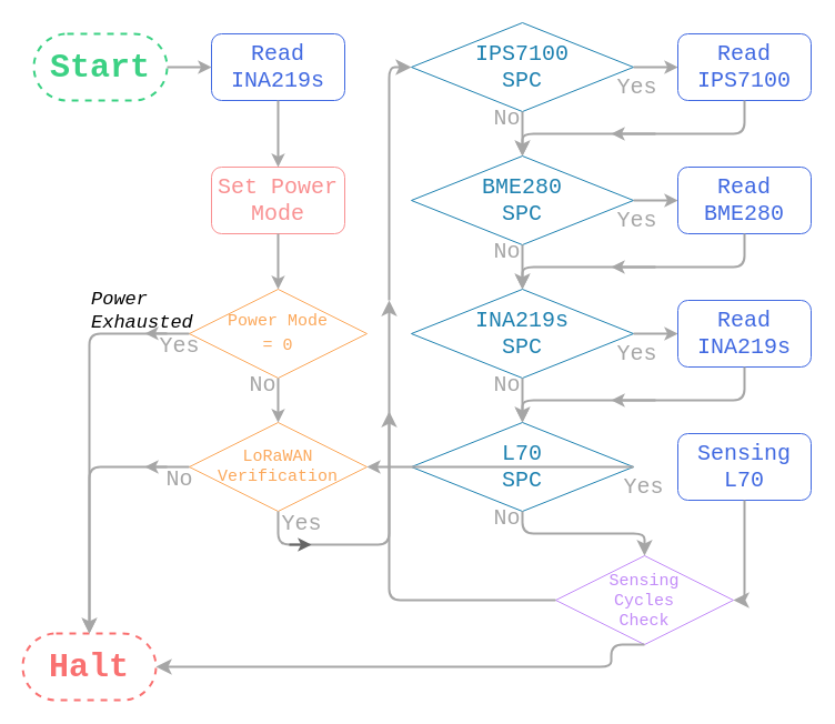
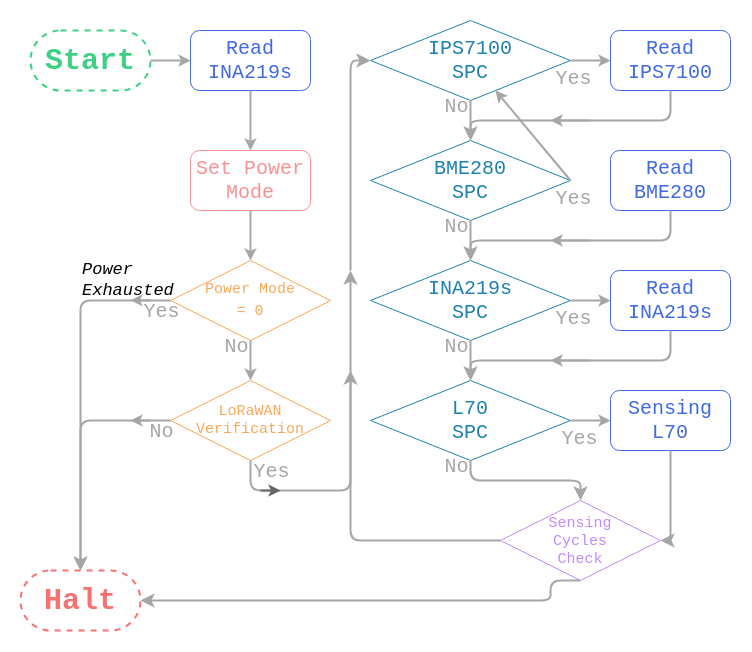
- <mxCell id="49" value="" style="endArrow=classic;html=1;rounded=0;exitX=1;exitY=0.5;exitDx=0;exitDy=0;entryX=0;entryY=0.5;entryDx=0;entryDy=0;strokeWidth=2;strokeColor=#A6A6A6;" parent="1" source="18" target="23" edge="1"><mxGeometry width="50" height="50" relative="1" as="geometry"><mxPoint x="620" y="270" as="sourcePoint" /><mxPoint x="580" y="270" as="targetPoint" /></mxGeometry></mxCell>
+ <mxCell id="49" value="" style="endArrow=classic;html=1;rounded=0;exitX=1;exitY=0.5;exitDx=0;exitDy=0;strokeWidth=2;strokeColor=#A6A6A6;" parent="1" source="18" target="19" edge="1"><mxGeometry width="50" height="50" relative="1" as="geometry"><mxPoint x="620" y="270" as="sourcePoint" /><mxPoint x="580" y="270" as="targetPoint" /></mxGeometry></mxCell>
- <mxCell id="51" value="" style="endArrow=classic;html=1;rounded=0;exitX=1;exitY=0.5;exitDx=0;exitDy=0;strokeColor=#A6A6A6;strokeWidth=2;fontColor=#666666;" parent="1" source="21" target="27" edge="1"><mxGeometry width="50" height="50" relative="1" as="geometry"><mxPoint x="580" y="420" as="sourcePoint" /><mxPoint x="600" y="290" as="targetPoint" /></mxGeometry></mxCell>
+ <mxCell id="51" value="" style="endArrow=classic;html=1;rounded=0;entryX=0;entryY=0.5;entryDx=0;entryDy=0;exitX=1;exitY=0.5;exitDx=0;exitDy=0;strokeColor=#A6A6A6;strokeWidth=2;fontColor=#666666;" parent="1" source="21" target="25" edge="1"><mxGeometry width="50" height="50" relative="1" as="geometry"><mxPoint x="580" y="420" as="sourcePoint" /><mxPoint x="600" y="290" as="targetPoint" /></mxGeometry></mxCell>
